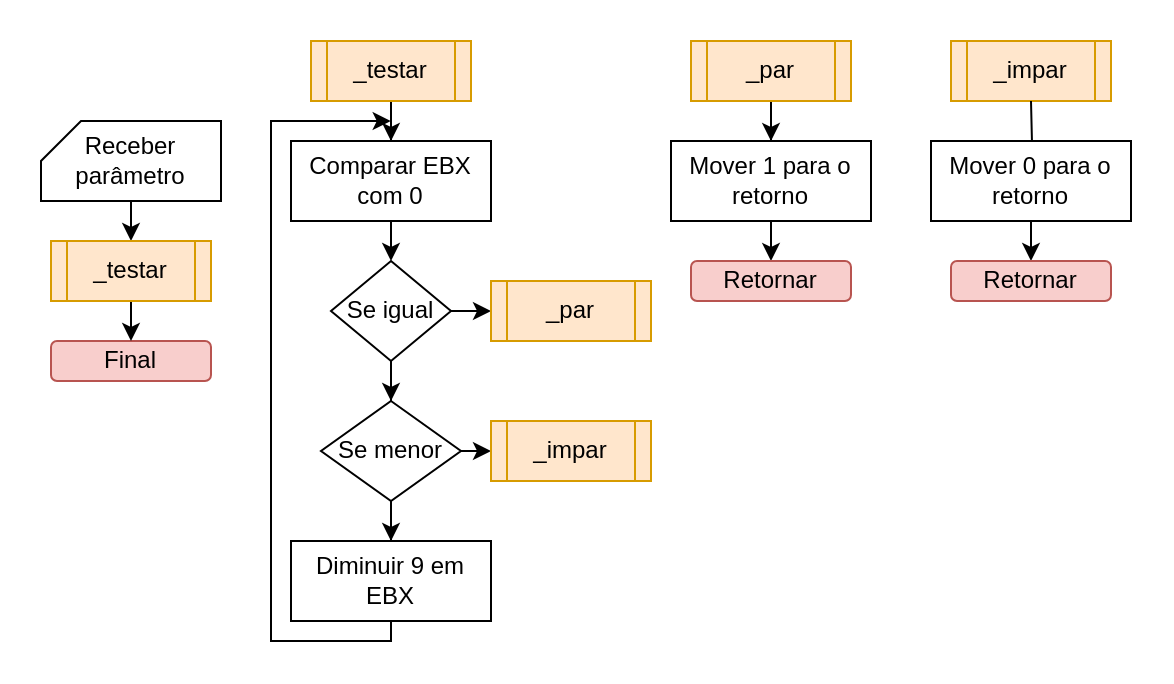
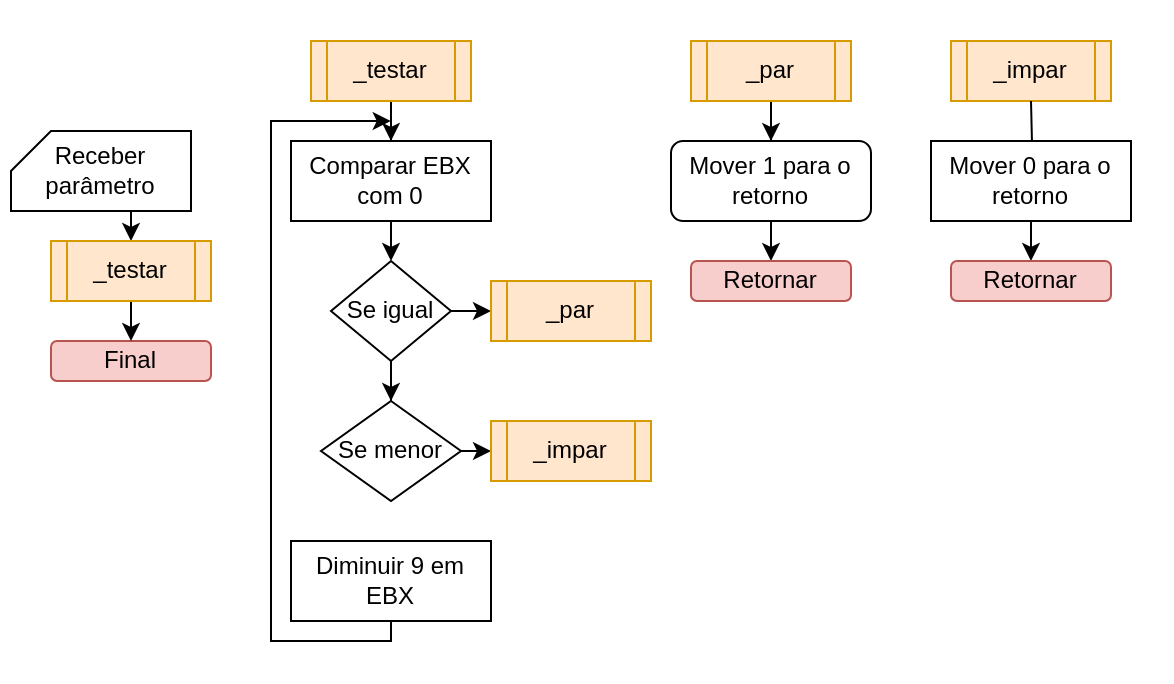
- <mxCell id="7" value="Receber &lt;br&gt;parâmetro" style="shape=card;whiteSpace=wrap;html=1;size=20;" vertex="1" parent="1"><mxGeometry x="20" y="60" width="90" height="40" as="geometry" /></mxCell>
+ <mxCell id="7" value="Receber &lt;br&gt;parâmetro" style="shape=card;whiteSpace=wrap;html=1;size=20;" vertex="1" parent="1"><mxGeometry x="5" y="65" width="90" height="40" as="geometry" /></mxCell>
- <mxCell id="25" value="Mover 1 para o retorno" style="whiteSpace=wrap;html=1;" vertex="1" parent="1"><mxGeometry x="335" y="70" width="100" height="40" as="geometry" /></mxCell>
+ <mxCell id="25" value="Mover 1 para o retorno" style="whiteSpace=wrap;html=1;rounded=1;" vertex="1" parent="1"><mxGeometry x="335" y="70" width="100" height="40" as="geometry" /></mxCell>
- <mxCell id="19" value="" style="edgeStyle=orthogonalEdgeStyle;rounded=0;orthogonalLoop=1;jettySize=auto;html=1;" edge="1" parent="1" source="20" target="23"><mxGeometry relative="1" as="geometry" /></mxCell>
